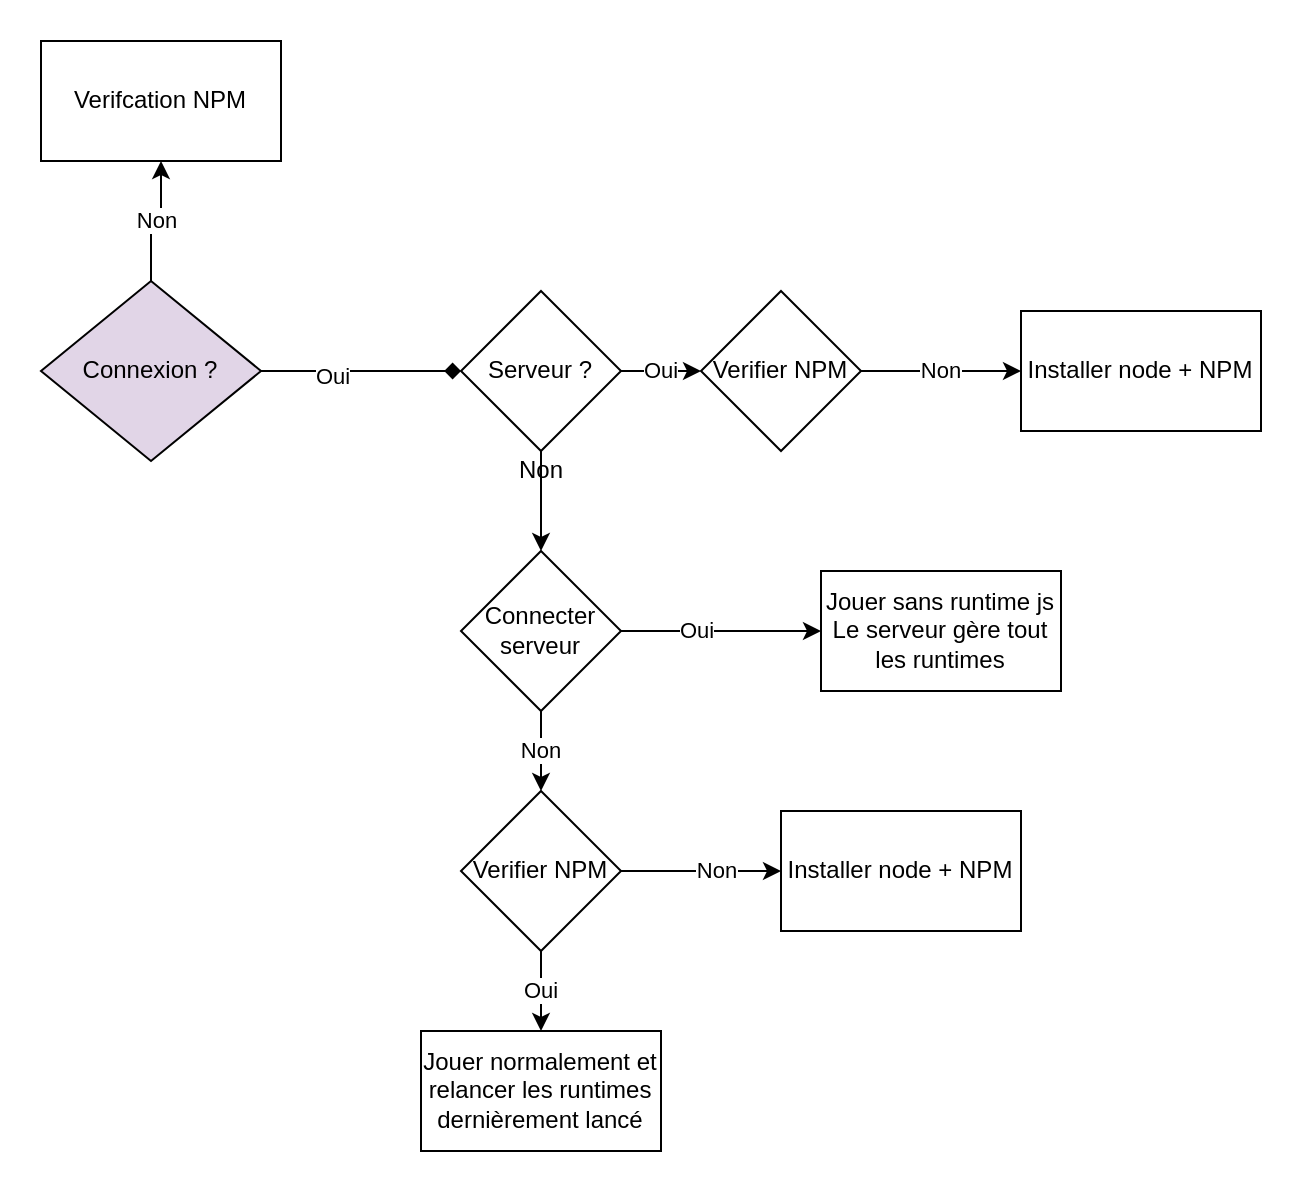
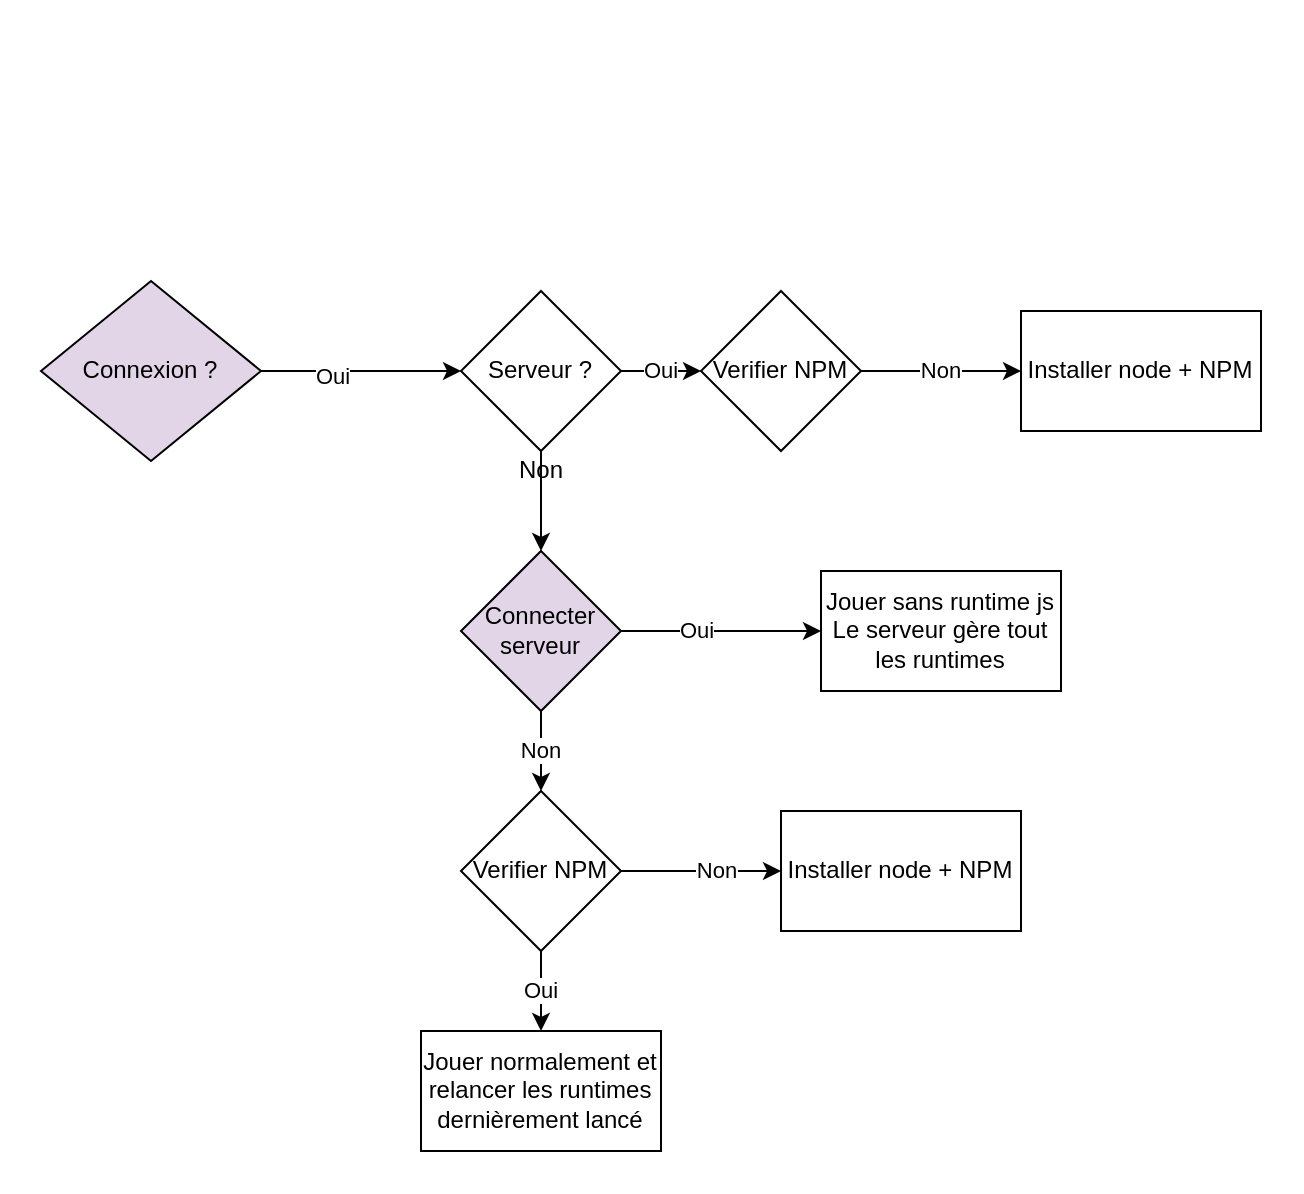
- <mxCell id="2" value="Verifcation NPM" style="rounded=0;whiteSpace=wrap;html=1;" parent="1" vertex="1"><mxGeometry x="20" y="20" width="120" height="60" as="geometry" /></mxCell>
- <mxCell id="5" value="Non" style="edgeStyle=orthogonalEdgeStyle;rounded=0;orthogonalLoop=1;jettySize=auto;html=1;entryX=0.5;entryY=1;entryDx=0;entryDy=0;" parent="1" source="6" target="2" edge="1"><mxGeometry relative="1" as="geometry" /></mxCell>
- <mxCell id="3" style="edgeStyle=orthogonalEdgeStyle;rounded=0;orthogonalLoop=1;jettySize=auto;html=1;entryX=0;entryY=0.5;entryDx=0;entryDy=0;exitX=1;exitY=0.5;exitDx=0;exitDy=0;endArrow=diamond;" parent="1" source="6" target="9" edge="1"><mxGeometry relative="1" as="geometry"><mxPoint x="236.04" y="184" as="targetPoint" /></mxGeometry></mxCell>
+ <mxCell id="3" style="edgeStyle=orthogonalEdgeStyle;rounded=0;orthogonalLoop=1;jettySize=auto;html=1;entryX=0;entryY=0.5;entryDx=0;entryDy=0;exitX=1;exitY=0.5;exitDx=0;exitDy=0;" parent="1" source="6" target="9" edge="1"><mxGeometry relative="1" as="geometry"><mxPoint x="236.04" y="184" as="targetPoint" /></mxGeometry></mxCell>
- <mxCell id="15" value="Connecter serveur" style="rhombus;whiteSpace=wrap;html=1;" parent="1" vertex="1"><mxGeometry x="230" y="275" width="80" height="80" as="geometry" /></mxCell>
+ <mxCell id="15" value="Connecter serveur" style="rhombus;whiteSpace=wrap;html=1;fillColor=#e1d5e7;" parent="1" vertex="1"><mxGeometry x="230" y="275" width="80" height="80" as="geometry" /></mxCell>
